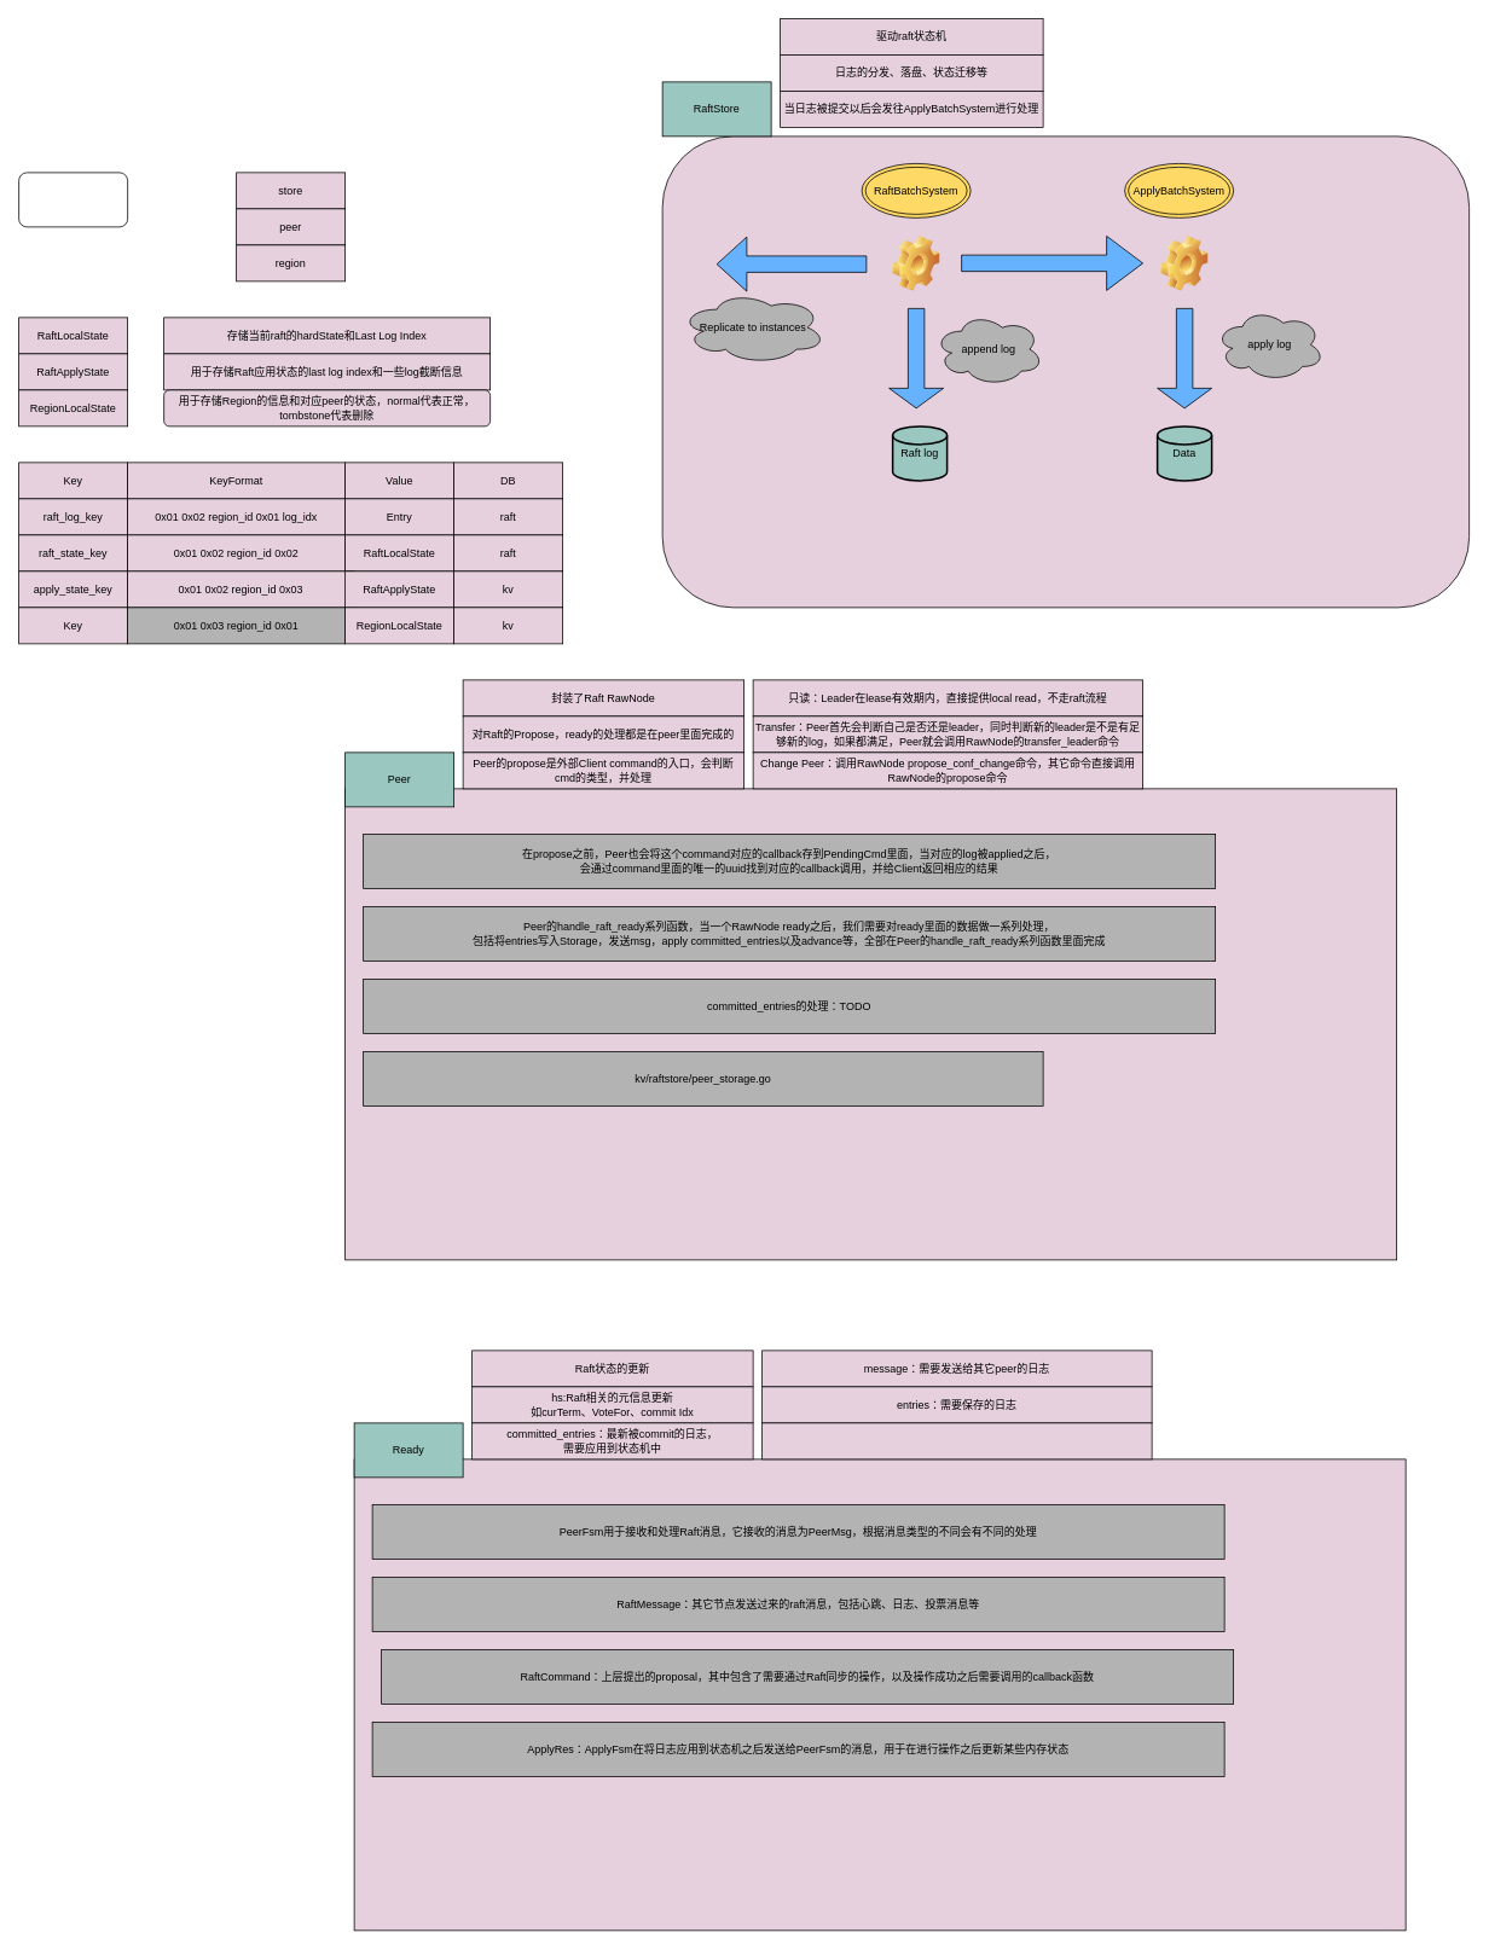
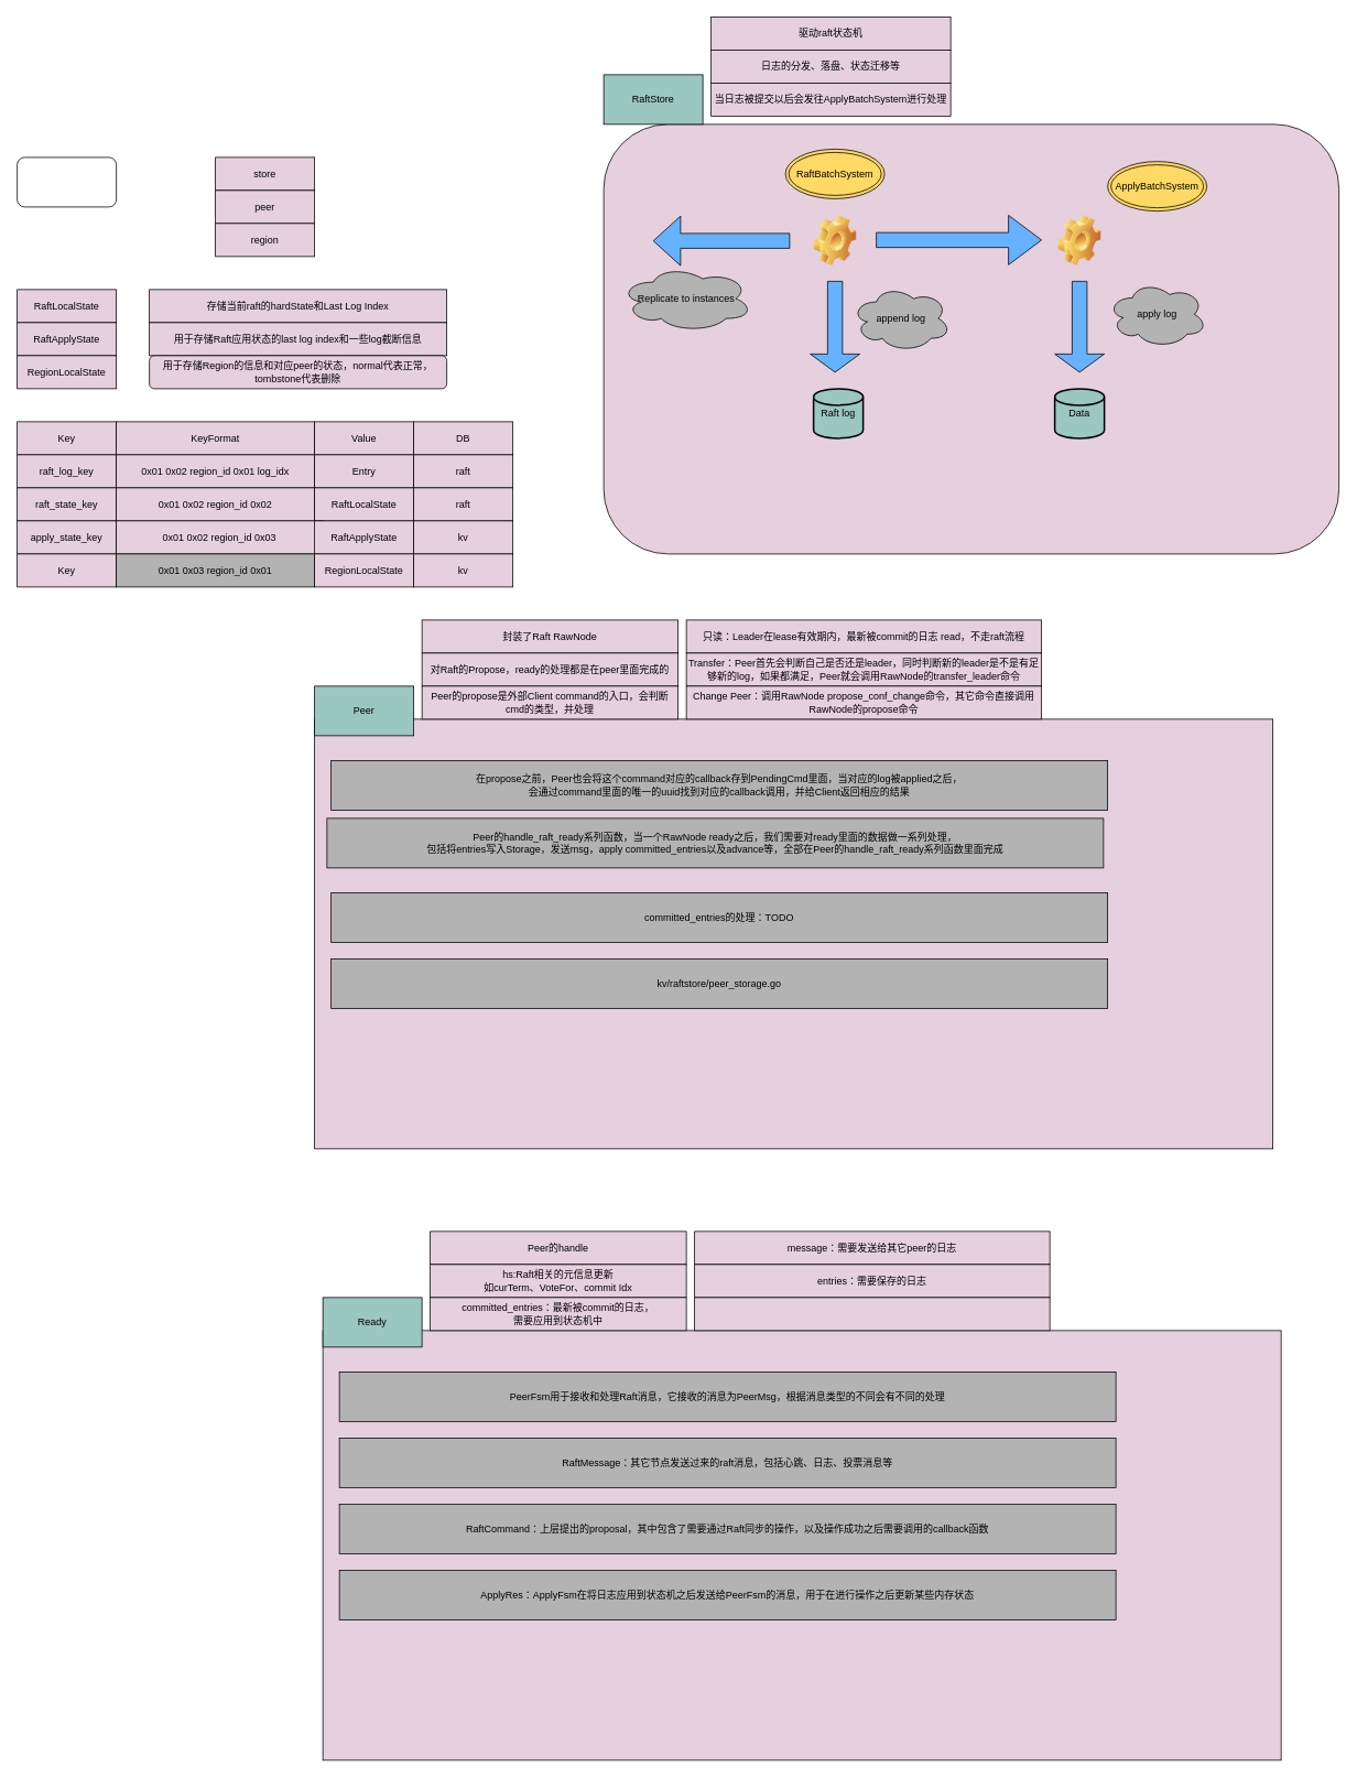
- <mxCell id="40" value="ApplyBatchSystem" style="ellipse;shape=doubleEllipse;whiteSpace=wrap;html=1;fillColor=#FFD966;" vertex="1" parent="1"><mxGeometry x="1240" y="180" width="120" height="60" as="geometry" /></mxCell>
+ <mxCell id="40" value="ApplyBatchSystem" style="ellipse;shape=doubleEllipse;whiteSpace=wrap;html=1;fillColor=#FFD966;" vertex="1" parent="1"><mxGeometry x="1340" y="195" width="120" height="60" as="geometry" /></mxCell>
- <mxCell id="58" value="只读：Leader在lease有效期内，直接提供local read，不走raft流程" style="rounded=0;whiteSpace=wrap;html=1;fillColor=#E6D0DE;" vertex="1" parent="1"><mxGeometry x="830" y="750" width="430" height="40" as="geometry" /></mxCell>
+ <mxCell id="58" value="只读：Leader在lease有效期内，最新被commit的日志 read，不走raft流程" style="rounded=0;whiteSpace=wrap;html=1;fillColor=#E6D0DE;" vertex="1" parent="1"><mxGeometry x="830" y="750" width="430" height="40" as="geometry" /></mxCell>
- <mxCell id="62" value="Peer的handle_raft_ready系列函数，当一个RawNode ready之后，我们需要对ready里面的数据做一系列处理，&lt;br&gt;包括将entries写入Storage，发送msg，apply committed_entries以及advance等，全部在Peer的handle_raft_ready系列函数里面完成" style="rounded=0;whiteSpace=wrap;html=1;fillColor=#B3B3B3;" vertex="1" parent="1"><mxGeometry x="400" y="1000" width="940" height="60" as="geometry" /></mxCell>
+ <mxCell id="62" value="Peer的handle_raft_ready系列函数，当一个RawNode ready之后，我们需要对ready里面的数据做一系列处理，&lt;br&gt;包括将entries写入Storage，发送msg，apply committed_entries以及advance等，全部在Peer的handle_raft_ready系列函数里面完成" style="rounded=0;whiteSpace=wrap;html=1;fillColor=#B3B3B3;" vertex="1" parent="1"><mxGeometry x="395" y="990" width="940" height="60" as="geometry" /></mxCell>
- <mxCell id="64" value="kv/raftstore/peer_storage.go" style="rounded=0;whiteSpace=wrap;html=1;fillColor=#B3B3B3;" vertex="1" parent="1"><mxGeometry x="400" y="1160" width="750" height="60" as="geometry" /></mxCell>
+ <mxCell id="64" value="kv/raftstore/peer_storage.go" style="rounded=0;whiteSpace=wrap;html=1;fillColor=#B3B3B3;" vertex="1" parent="1"><mxGeometry x="400" y="1160" width="940" height="60" as="geometry" /></mxCell>
- <mxCell id="67" value="Raft状态的更新" style="rounded=0;whiteSpace=wrap;html=1;fillColor=#E6D0DE;" vertex="1" parent="1"><mxGeometry x="520" y="1490" width="310" height="40" as="geometry" /></mxCell>
+ <mxCell id="67" value="Peer的handle" style="rounded=0;whiteSpace=wrap;html=1;fillColor=#E6D0DE;" vertex="1" parent="1"><mxGeometry x="520" y="1490" width="310" height="40" as="geometry" /></mxCell>
- <mxCell id="75" value="RaftCommand：上层提出的proposal，其中包含了需要通过Raft同步的操作，以及操作成功之后需要调用的callback函数" style="rounded=0;whiteSpace=wrap;html=1;fillColor=#B3B3B3;" vertex="1" parent="1"><mxGeometry x="420" y="1820" width="940" height="60" as="geometry" /></mxCell>
+ <mxCell id="75" value="RaftCommand：上层提出的proposal，其中包含了需要通过Raft同步的操作，以及操作成功之后需要调用的callback函数" style="rounded=0;whiteSpace=wrap;html=1;fillColor=#B3B3B3;" vertex="1" parent="1"><mxGeometry x="410" y="1820" width="940" height="60" as="geometry" /></mxCell>
